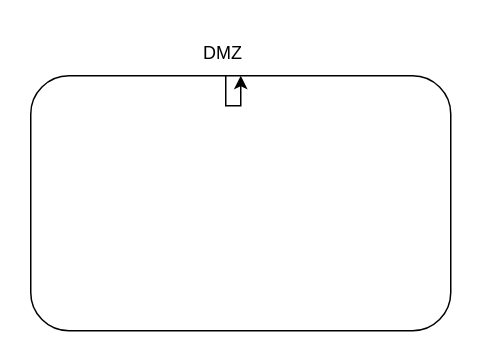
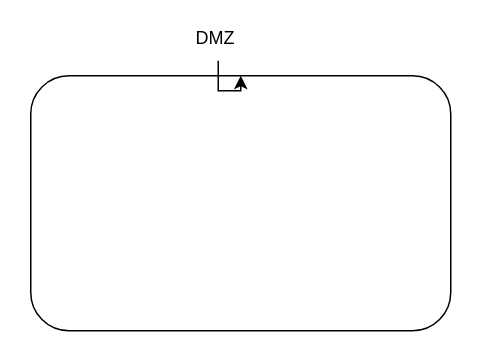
- <mxCell id="4" value="DMZ&amp;nbsp;" style="text;html=1;align=center;verticalAlign=middle;whiteSpace=wrap;rounded=0;" vertex="1" parent="1"><mxGeometry x="120" y="20" width="60" height="30" as="geometry" /></mxCell>
+ <mxCell id="4" value="DMZ&amp;nbsp;" style="text;html=1;align=center;verticalAlign=middle;whiteSpace=wrap;rounded=0;" vertex="1" parent="1"><mxGeometry x="115" y="10" width="60" height="30" as="geometry" /></mxCell>
